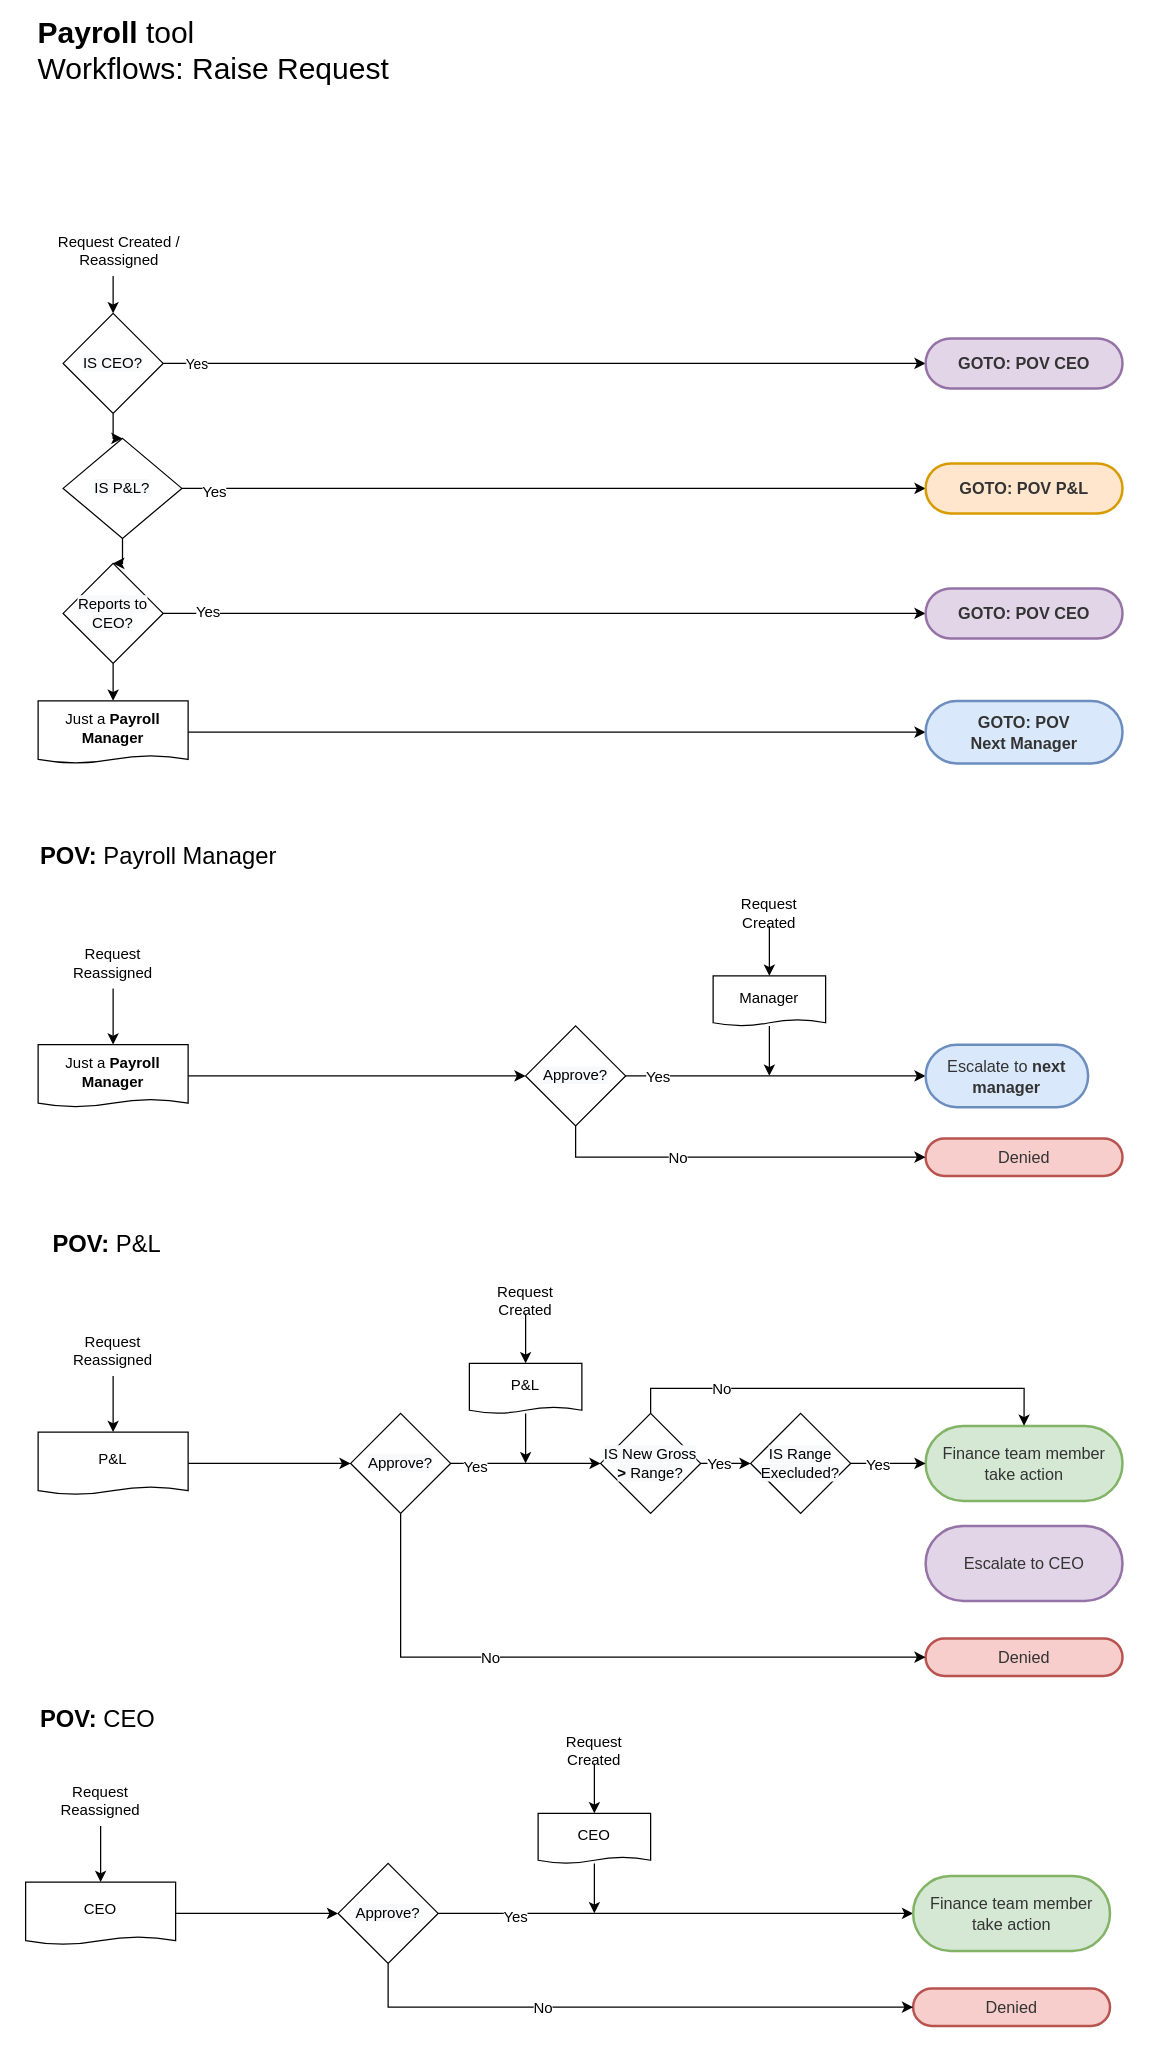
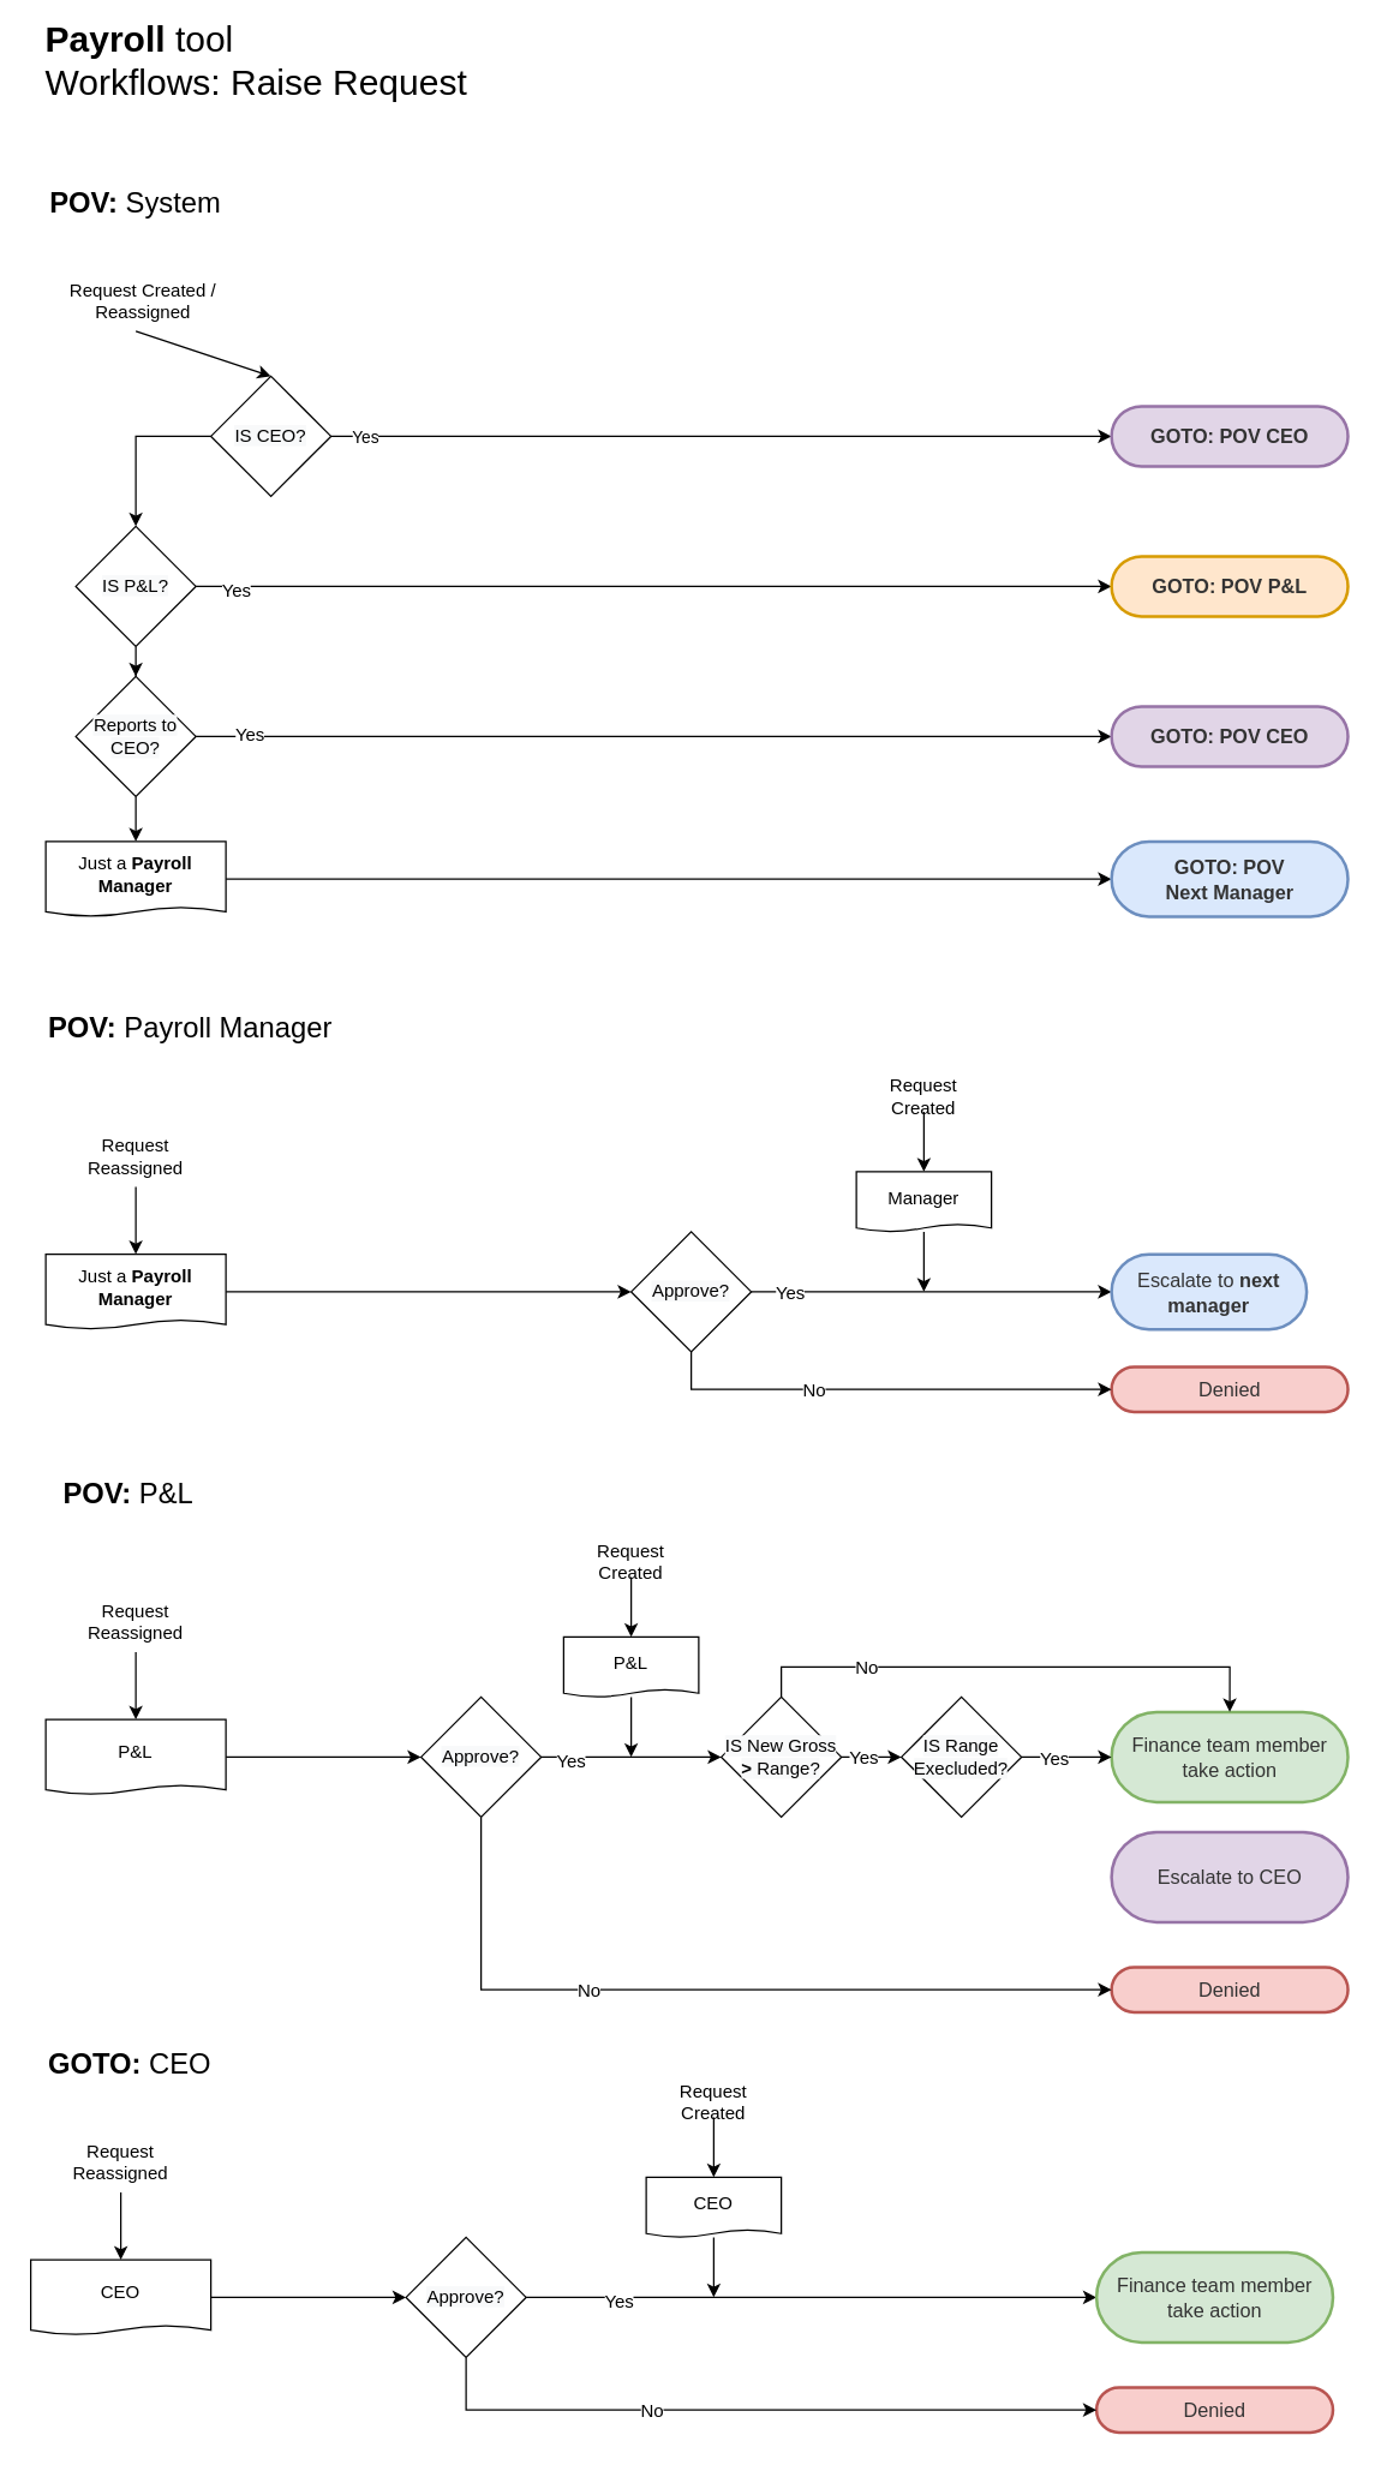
+ <mxCell id="29" value="&lt;b&gt;POV: &lt;/b&gt;System" style="text;html=1;strokeColor=none;fillColor=none;align=center;verticalAlign=middle;whiteSpace=wrap;rounded=0;fontSize=19;" parent="1" vertex="1"><mxGeometry x="30" y="120" width="120" height="30" as="geometry" /></mxCell>
- <mxCell id="5" value="&#10;&#10;&lt;span style=&quot;color: rgb(0, 0, 0); font-family: helvetica; font-size: 12px; font-style: normal; font-weight: 400; letter-spacing: normal; text-align: center; text-indent: 0px; text-transform: none; word-spacing: 0px; background-color: rgb(248, 249, 250); display: inline; float: none;&quot;&gt;IS CEO?&lt;/span&gt;&#10;&#10;" style="rhombus;whiteSpace=wrap;html=1;" parent="1" vertex="1"><mxGeometry x="50" y="250" width="80" height="80" as="geometry" /></mxCell>
+ <mxCell id="5" value="&#10;&#10;&lt;span style=&quot;color: rgb(0, 0, 0); font-family: helvetica; font-size: 12px; font-style: normal; font-weight: 400; letter-spacing: normal; text-align: center; text-indent: 0px; text-transform: none; word-spacing: 0px; background-color: rgb(248, 249, 250); display: inline; float: none;&quot;&gt;IS CEO?&lt;/span&gt;&#10;&#10;" style="rhombus;whiteSpace=wrap;html=1;" parent="1" vertex="1"><mxGeometry x="140" y="250" width="80" height="80" as="geometry" /></mxCell>
- <mxCell id="9" value="&lt;span style=&quot;color: rgb(0 , 0 , 0) ; font-family: &amp;#34;helvetica&amp;#34; ; font-size: 12px ; font-style: normal ; font-weight: 400 ; letter-spacing: normal ; text-align: center ; text-indent: 0px ; text-transform: none ; word-spacing: 0px ; background-color: rgb(248 , 249 , 250) ; display: inline ; float: none&quot;&gt;IS P&amp;amp;L?&lt;/span&gt;" style="rhombus;whiteSpace=wrap;html=1;" parent="1" vertex="1"><mxGeometry x="50" y="350" width="95" height="80" as="geometry" /></mxCell>
+ <mxCell id="9" value="&lt;span style=&quot;color: rgb(0 , 0 , 0) ; font-family: &amp;#34;helvetica&amp;#34; ; font-size: 12px ; font-style: normal ; font-weight: 400 ; letter-spacing: normal ; text-align: center ; text-indent: 0px ; text-transform: none ; word-spacing: 0px ; background-color: rgb(248 , 249 , 250) ; display: inline ; float: none&quot;&gt;IS P&amp;amp;L?&lt;/span&gt;" style="rhombus;whiteSpace=wrap;html=1;" parent="1" vertex="1"><mxGeometry x="50" y="350" width="80" height="80" as="geometry" /></mxCell>
- <mxCell id="63" value="&lt;b&gt;POV: &lt;/b&gt;CEO" style="text;html=1;strokeColor=none;fillColor=none;align=left;verticalAlign=middle;whiteSpace=wrap;rounded=0;fontSize=19;" parent="1" vertex="1"><mxGeometry x="30" y="1360" width="170" height="30" as="geometry" /></mxCell>
+ <mxCell id="63" value="&lt;b&gt;GOTO: &lt;/b&gt;CEO" style="text;html=1;strokeColor=none;fillColor=none;align=left;verticalAlign=middle;whiteSpace=wrap;rounded=0;fontSize=19;" parent="1" vertex="1"><mxGeometry x="30" y="1360" width="170" height="30" as="geometry" /></mxCell>
